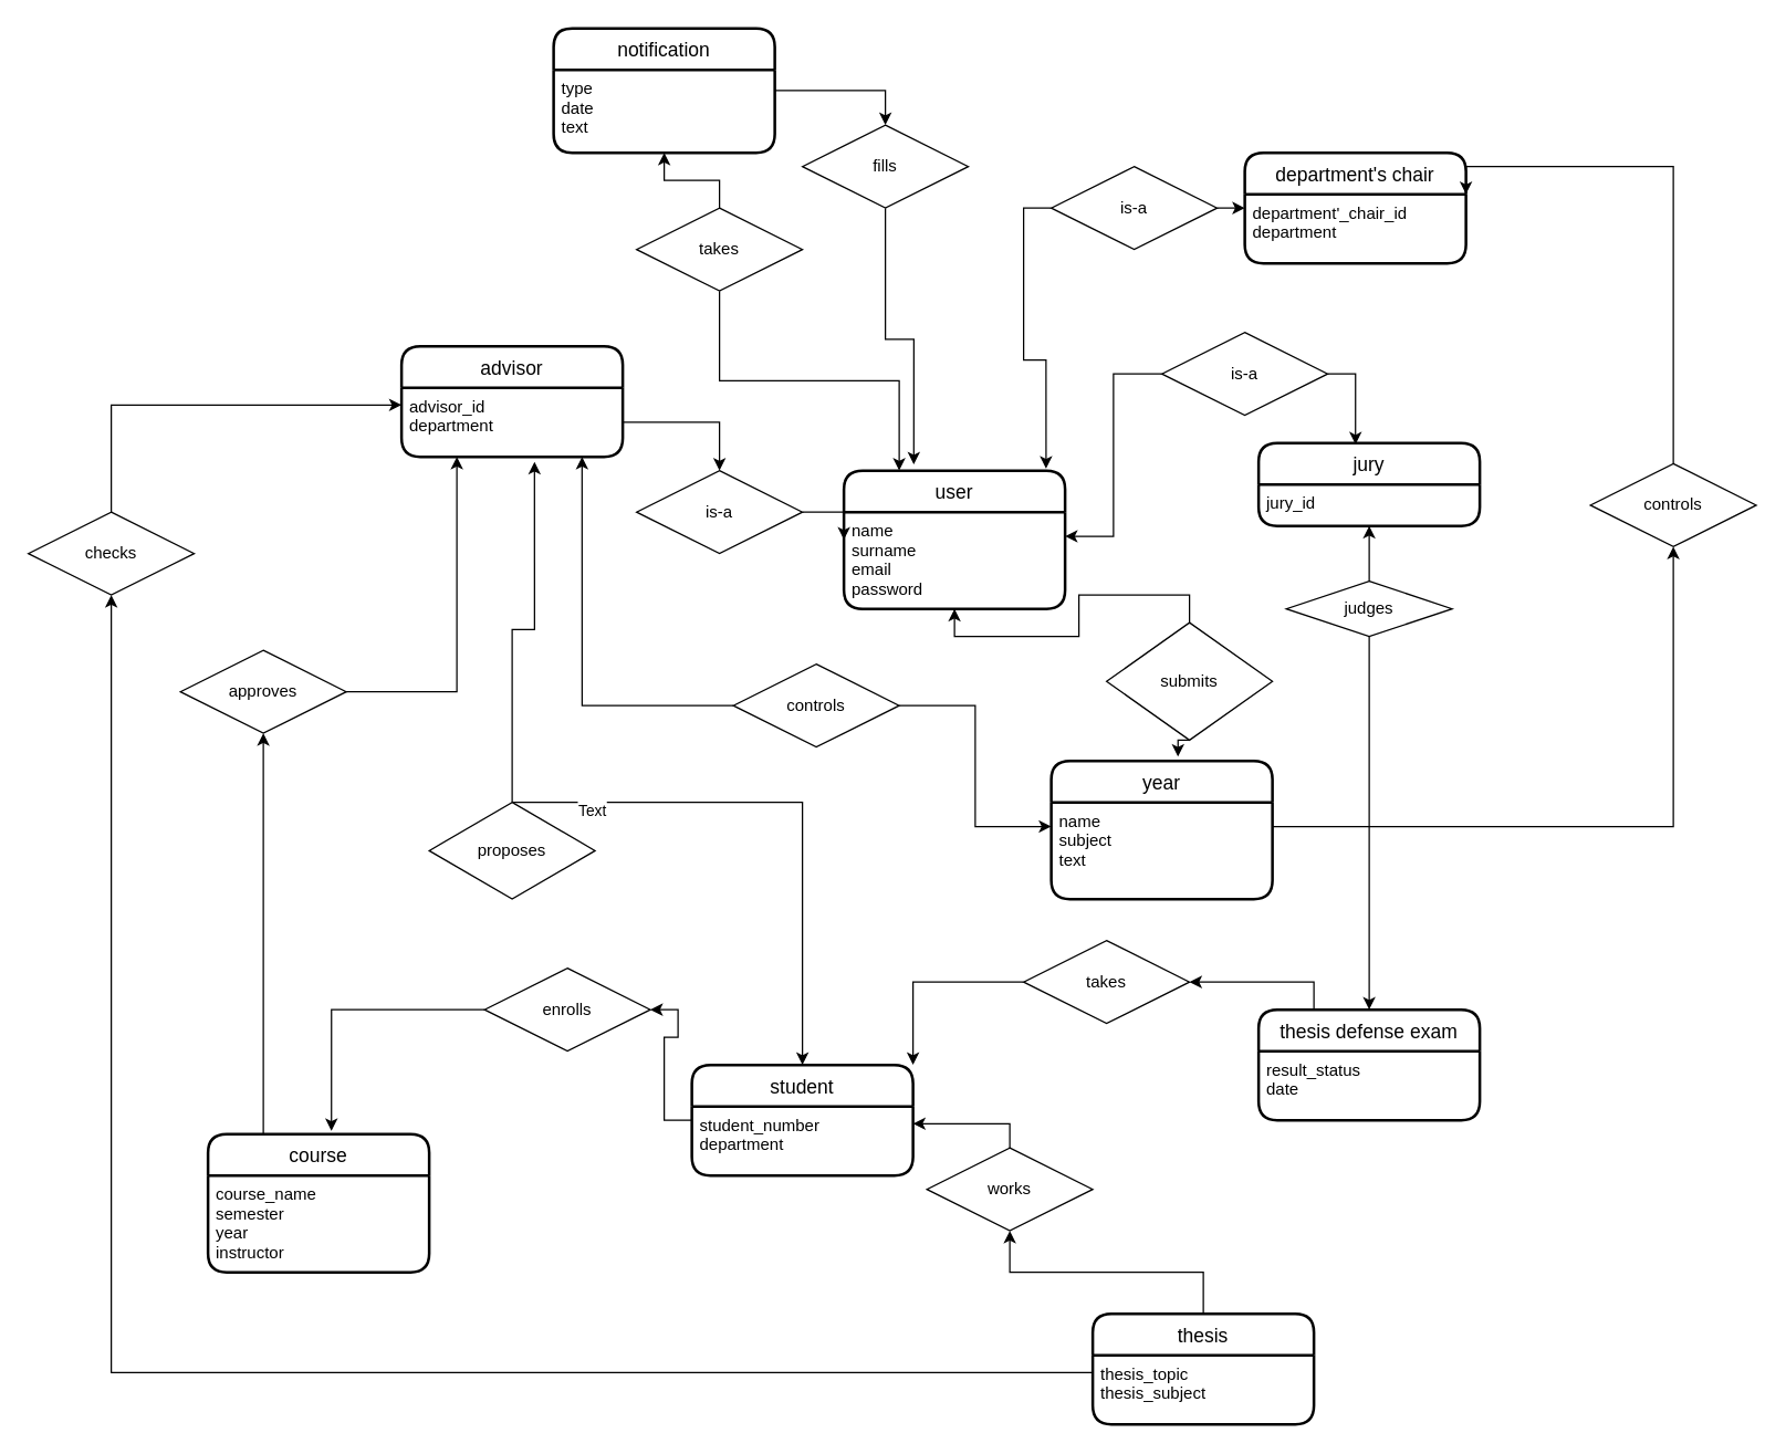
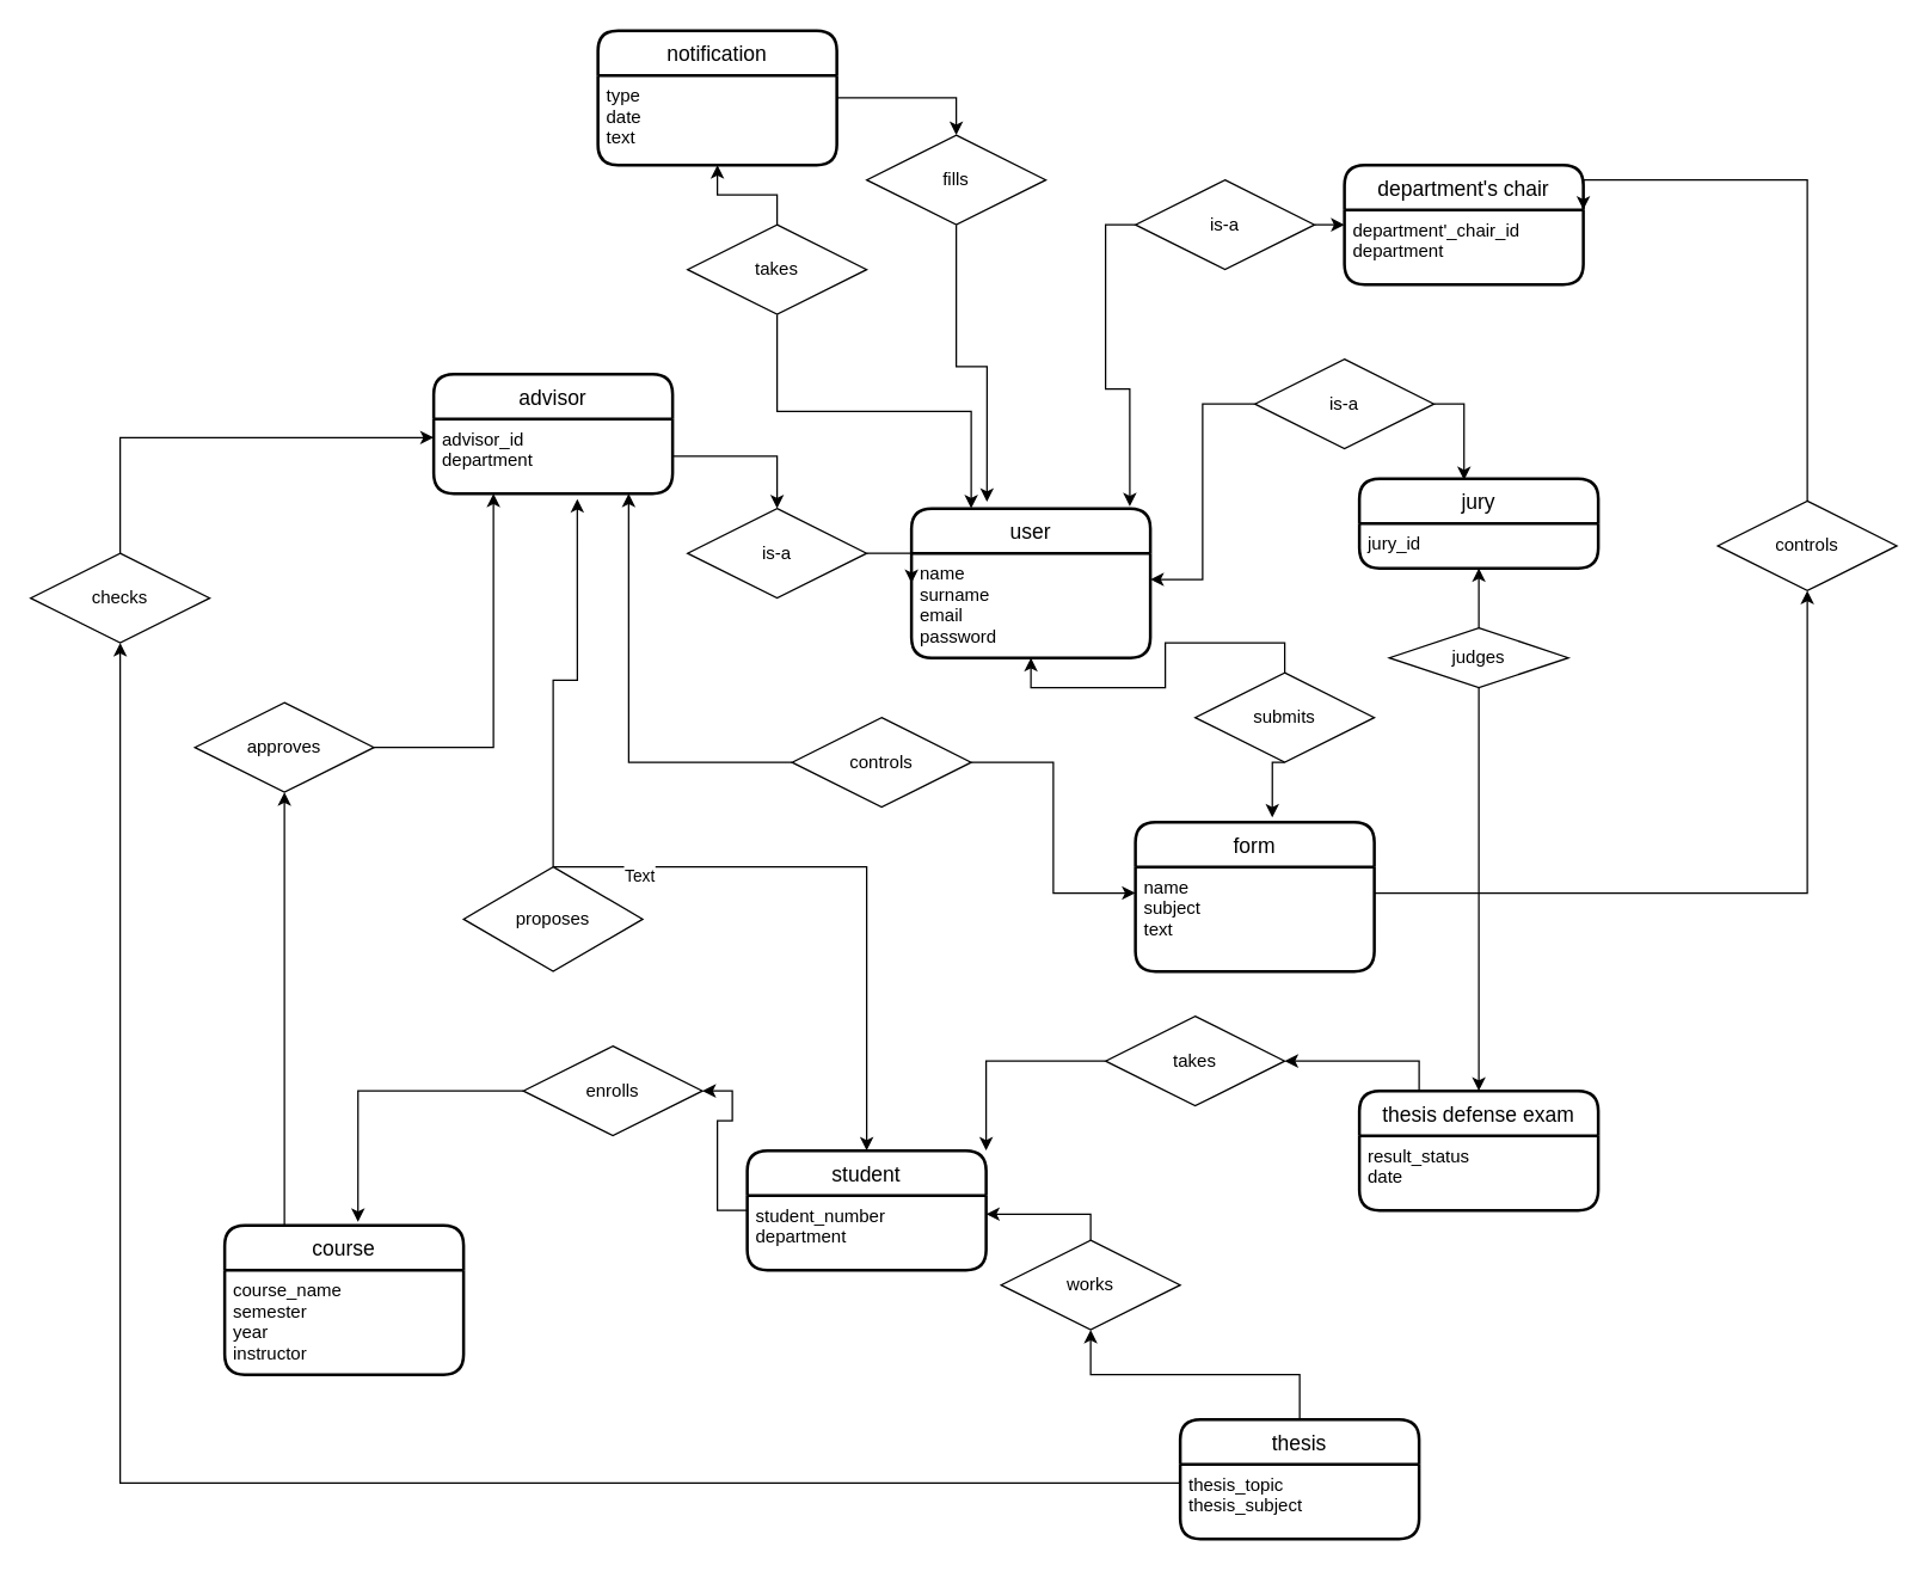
- <mxCell id="61" value="submits" style="shape=rhombus;perimeter=rhombusPerimeter;whiteSpace=wrap;html=1;align=center;" vertex="1" parent="1"><mxGeometry x="800" y="450" width="120" height="85" as="geometry" /></mxCell>
+ <mxCell id="61" value="submits" style="shape=rhombus;perimeter=rhombusPerimeter;whiteSpace=wrap;html=1;align=center;" vertex="1" parent="1"><mxGeometry x="800" y="450" width="120" height="60" as="geometry" /></mxCell>
- <mxCell id="57" value="year" style="swimlane;childLayout=stackLayout;horizontal=1;startSize=30;horizontalStack=0;rounded=1;fontSize=14;fontStyle=0;strokeWidth=2;resizeParent=0;resizeLast=1;shadow=0;dashed=0;align=center;" vertex="1" parent="1"><mxGeometry x="760" y="550" width="160" height="100" as="geometry" /></mxCell>
+ <mxCell id="57" value="form" style="swimlane;childLayout=stackLayout;horizontal=1;startSize=30;horizontalStack=0;rounded=1;fontSize=14;fontStyle=0;strokeWidth=2;resizeParent=0;resizeLast=1;shadow=0;dashed=0;align=center;" vertex="1" parent="1"><mxGeometry x="760" y="550" width="160" height="100" as="geometry" /></mxCell>
